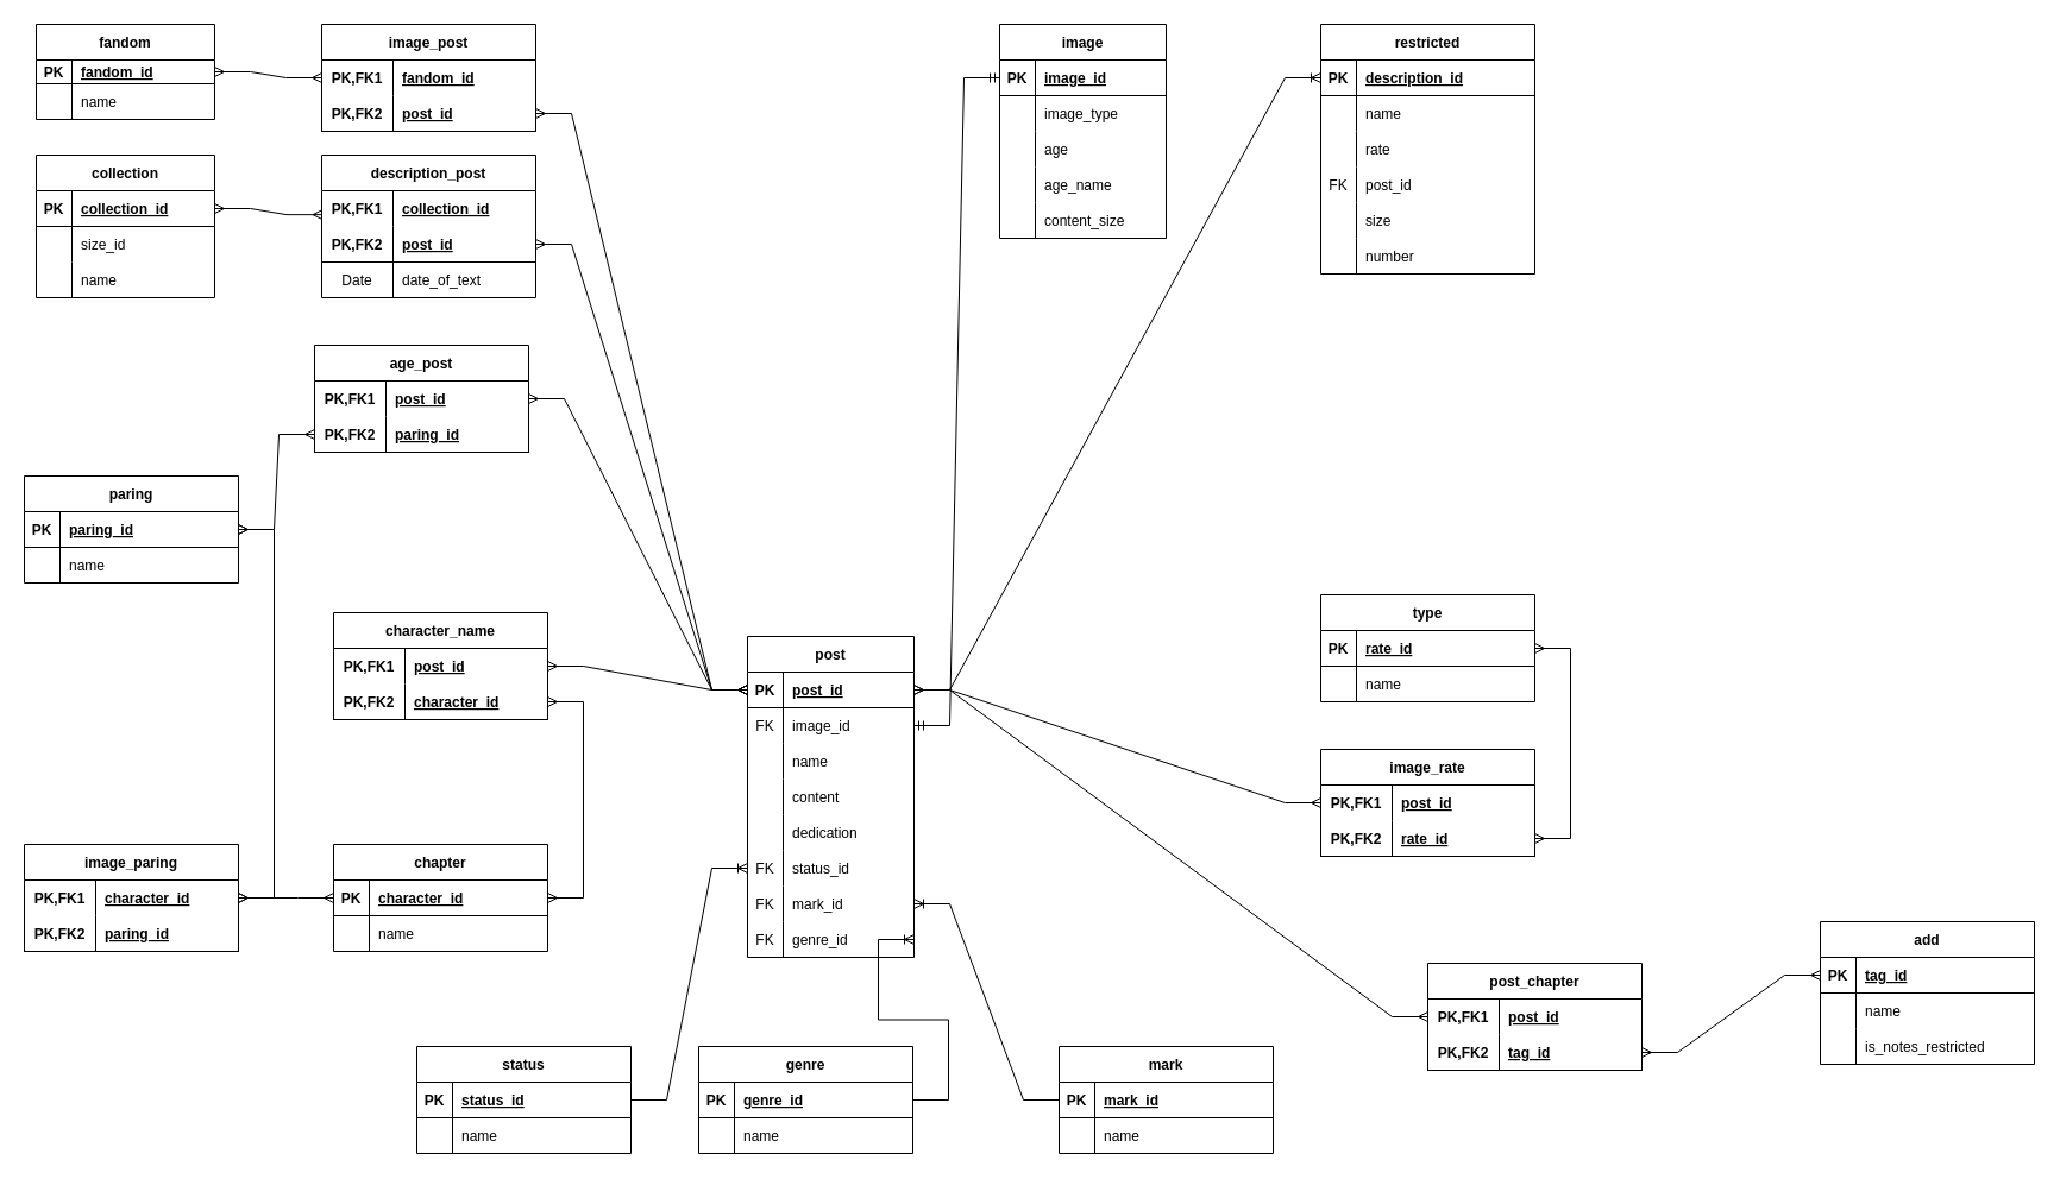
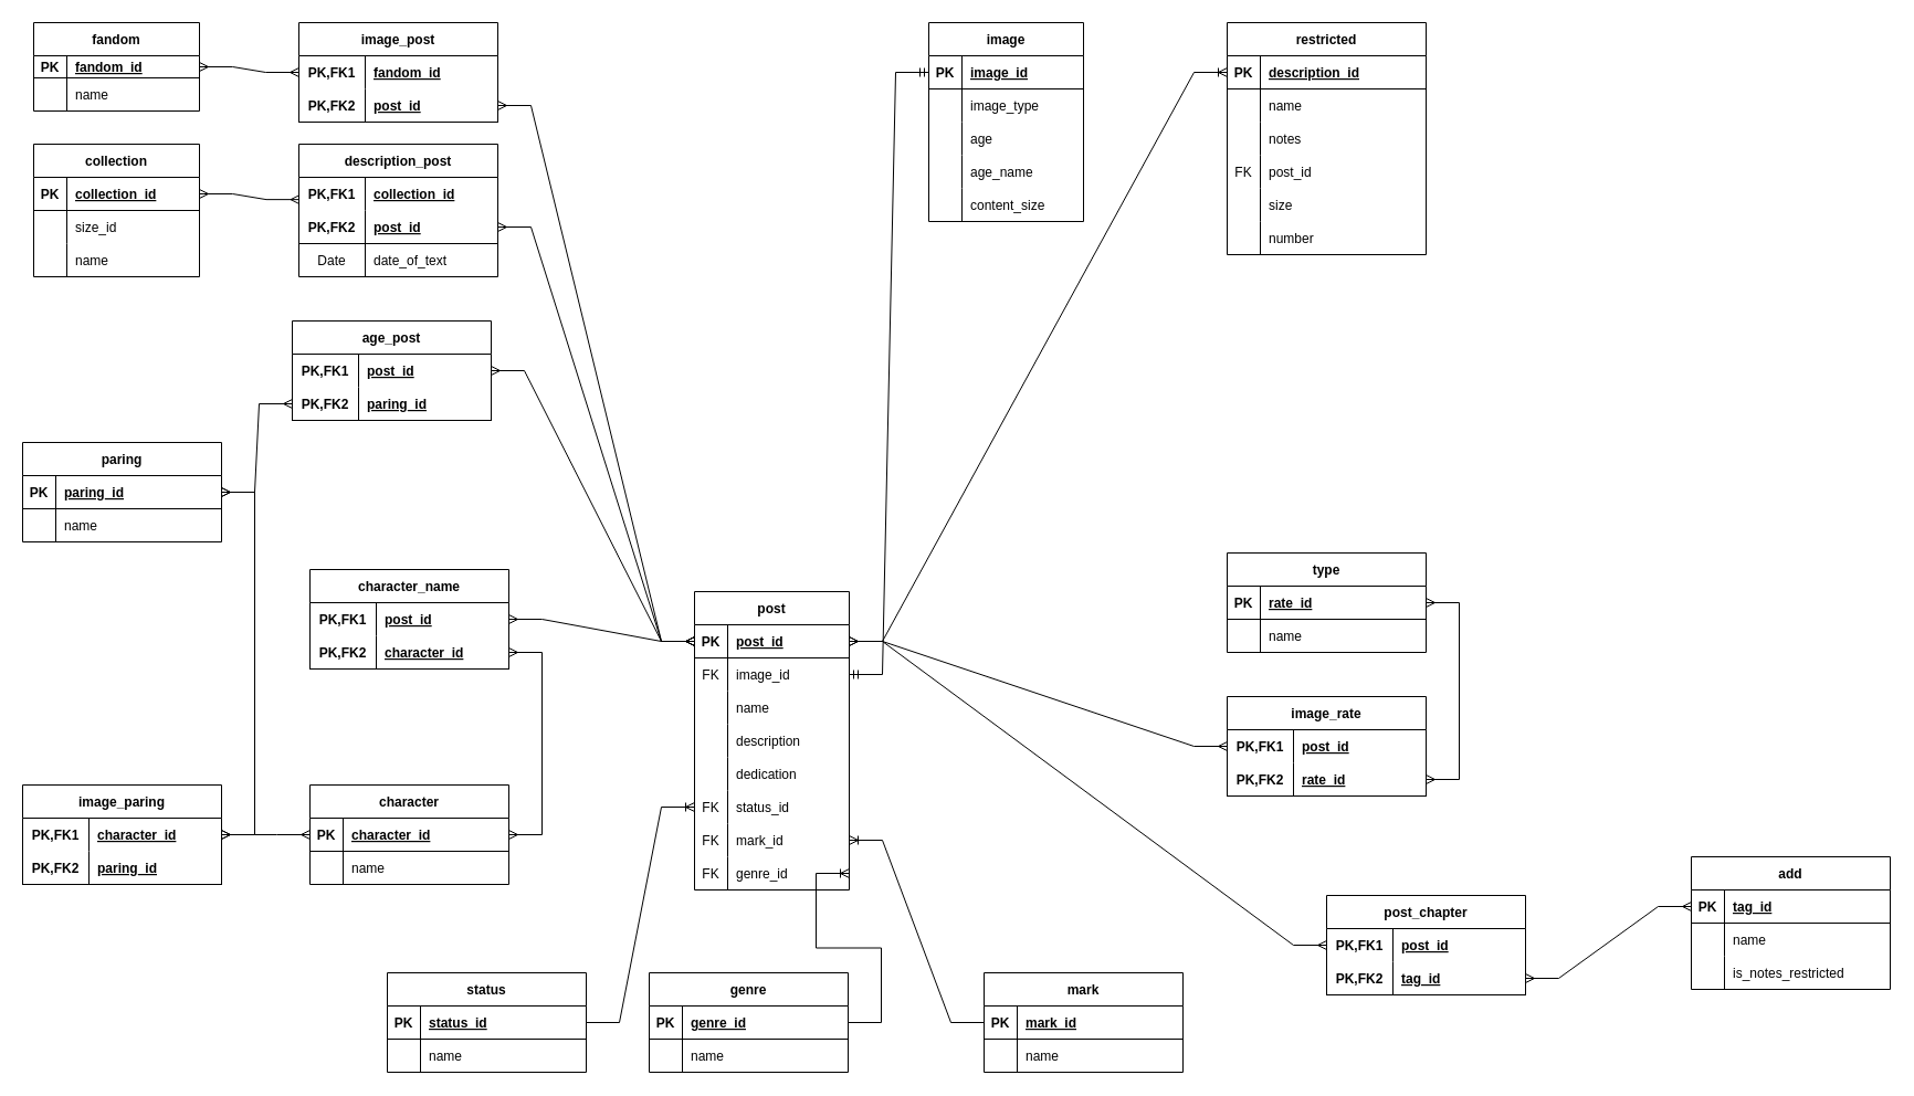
- <mxCell id="167" value="rate" style="shape=partialRectangle;connectable=0;fillColor=none;top=0;left=0;bottom=0;right=0;align=left;spacingLeft=6;overflow=hidden;" vertex="1" parent="165"><mxGeometry x="30" width="150" height="30" as="geometry"><mxRectangle width="150" height="30" as="alternateBounds" /></mxGeometry></mxCell>
+ <mxCell id="167" value="notes" style="shape=partialRectangle;connectable=0;fillColor=none;top=0;left=0;bottom=0;right=0;align=left;spacingLeft=6;overflow=hidden;" vertex="1" parent="165"><mxGeometry x="30" width="150" height="30" as="geometry"><mxRectangle width="150" height="30" as="alternateBounds" /></mxGeometry></mxCell>
- <mxCell id="24" value="content" style="shape=partialRectangle;connectable=0;fillColor=none;top=0;left=0;bottom=0;right=0;align=left;spacingLeft=6;overflow=hidden;" vertex="1" parent="22"><mxGeometry x="30" width="110" height="30" as="geometry"><mxRectangle width="110" height="30" as="alternateBounds" /></mxGeometry></mxCell>
+ <mxCell id="24" value="description" style="shape=partialRectangle;connectable=0;fillColor=none;top=0;left=0;bottom=0;right=0;align=left;spacingLeft=6;overflow=hidden;" vertex="1" parent="22"><mxGeometry x="30" width="110" height="30" as="geometry"><mxRectangle width="110" height="30" as="alternateBounds" /></mxGeometry></mxCell>
- <mxCell id="82" value="chapter" style="shape=table;startSize=30;container=1;collapsible=1;childLayout=tableLayout;fixedRows=1;rowLines=0;fontStyle=1;align=center;resizeLast=1;" vertex="1" parent="1"><mxGeometry x="280" y="710" width="180" height="90" as="geometry" /></mxCell>
+ <mxCell id="82" value="character" style="shape=table;startSize=30;container=1;collapsible=1;childLayout=tableLayout;fixedRows=1;rowLines=0;fontStyle=1;align=center;resizeLast=1;" vertex="1" parent="1"><mxGeometry x="280" y="710" width="180" height="90" as="geometry" /></mxCell>
